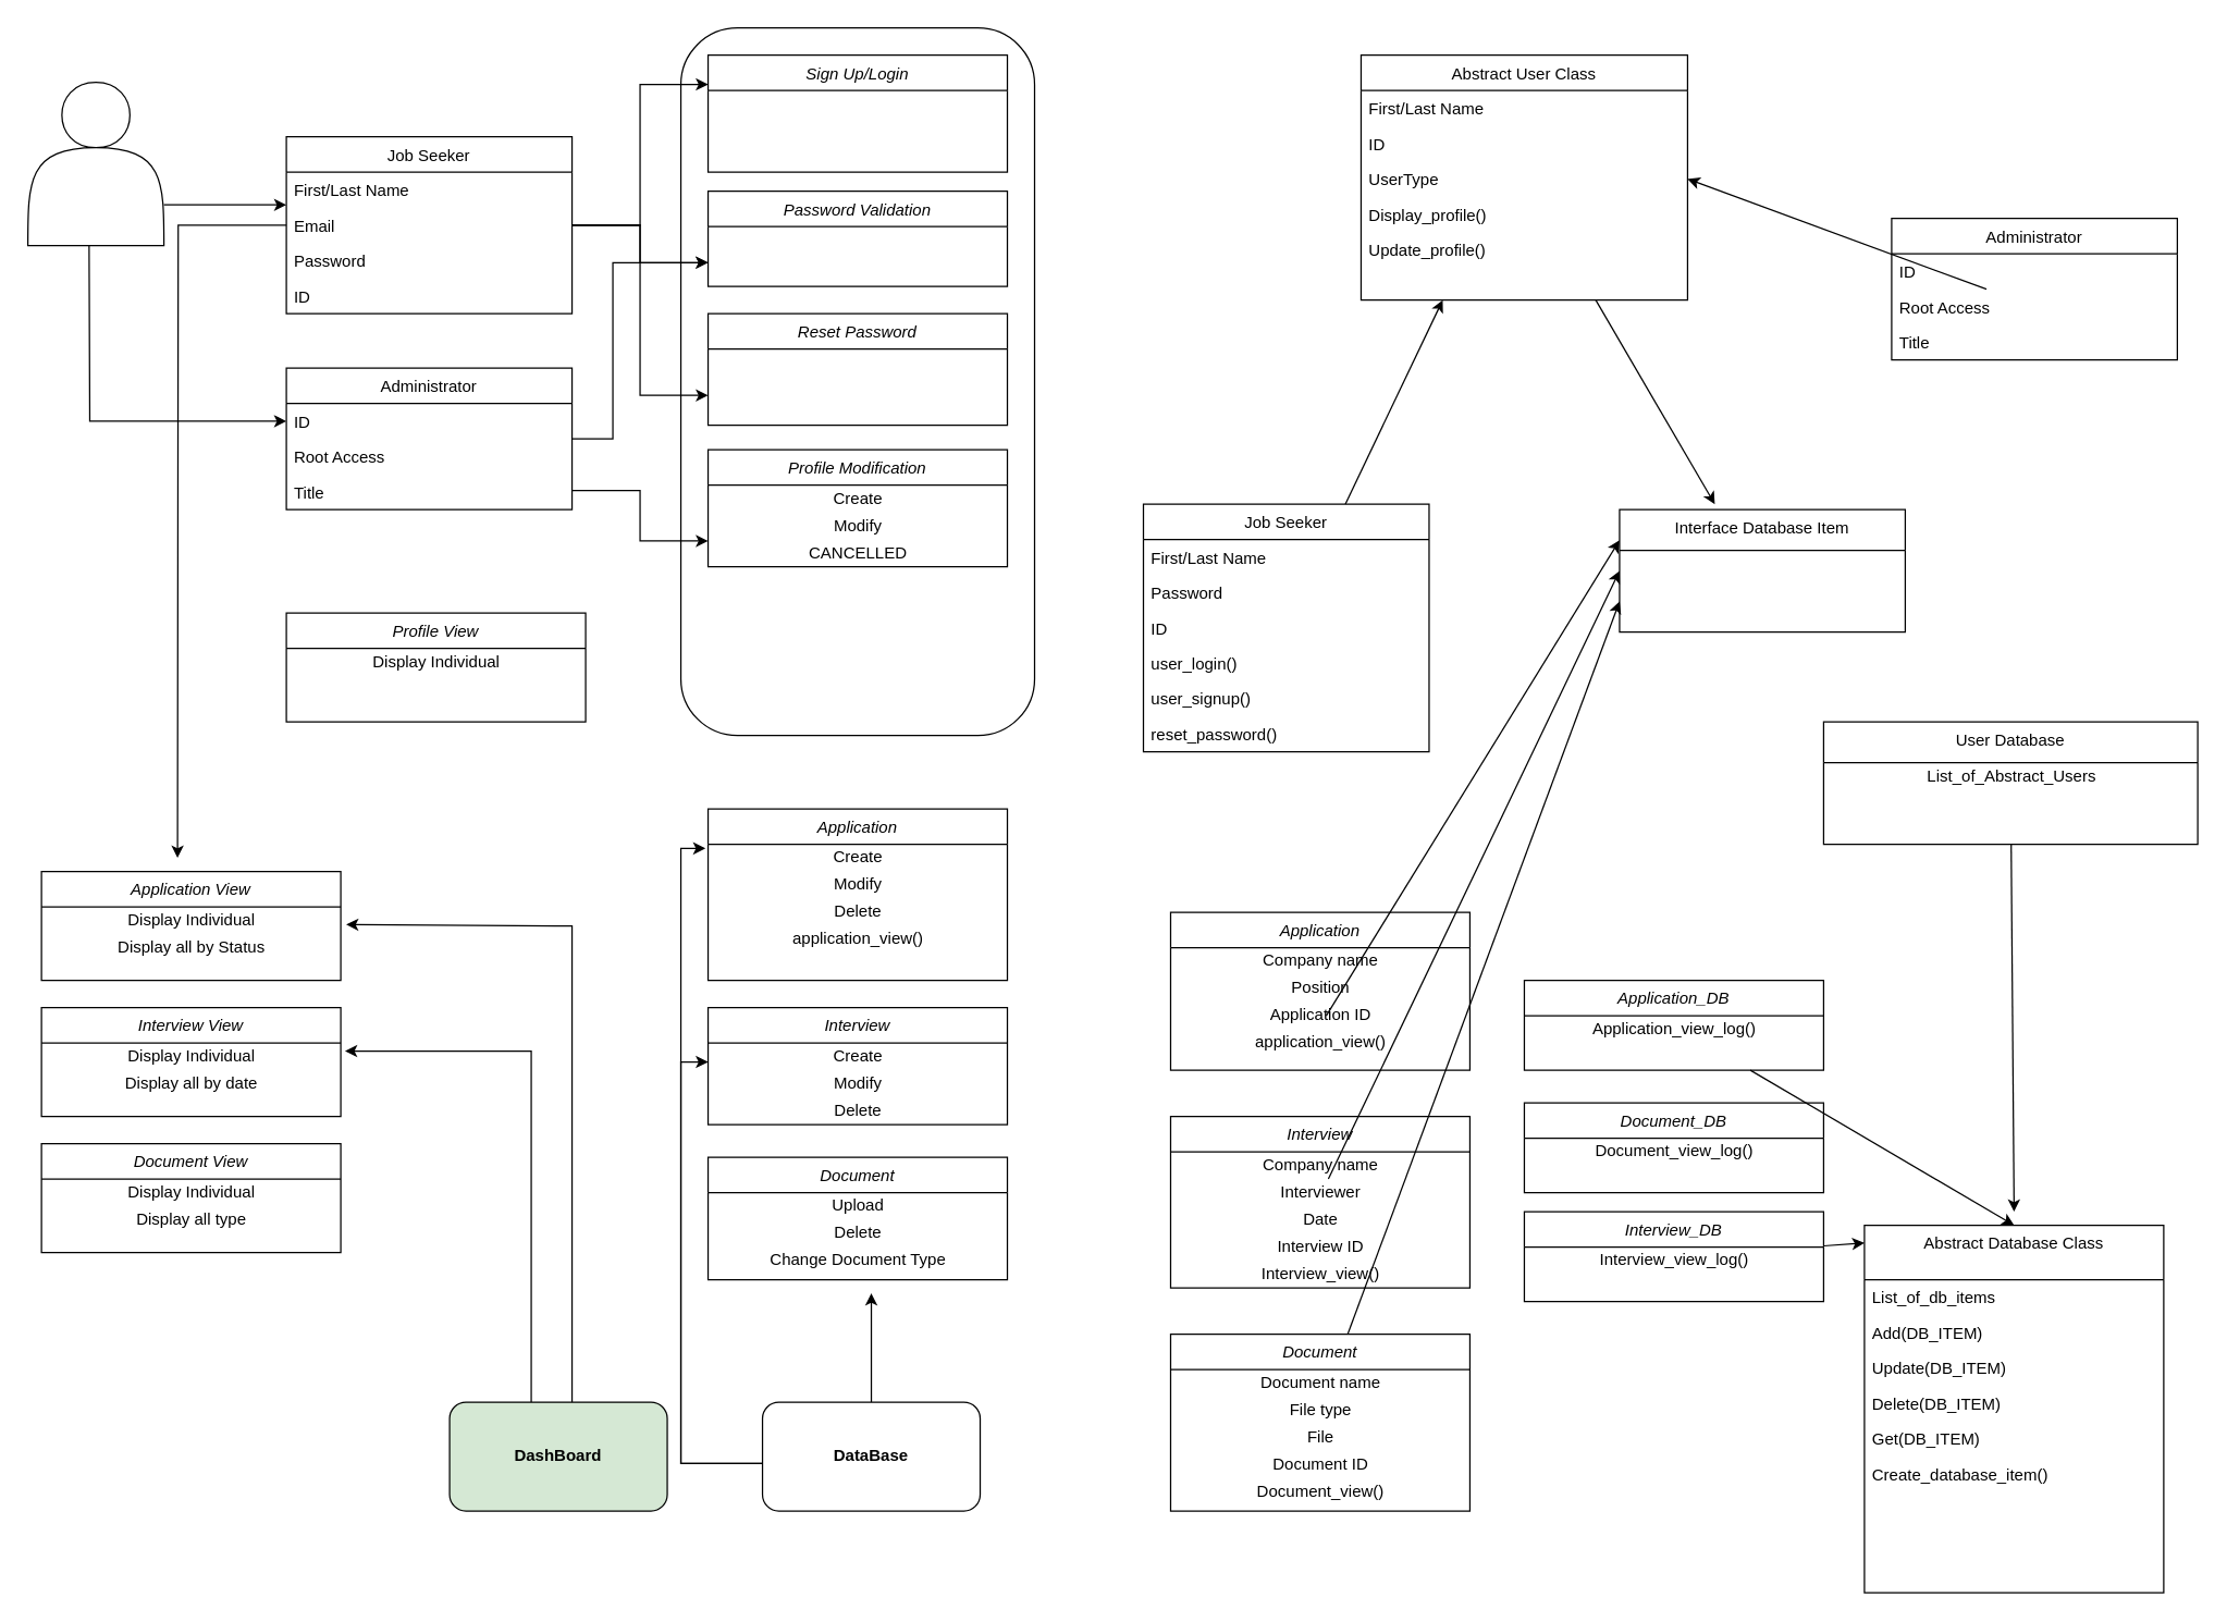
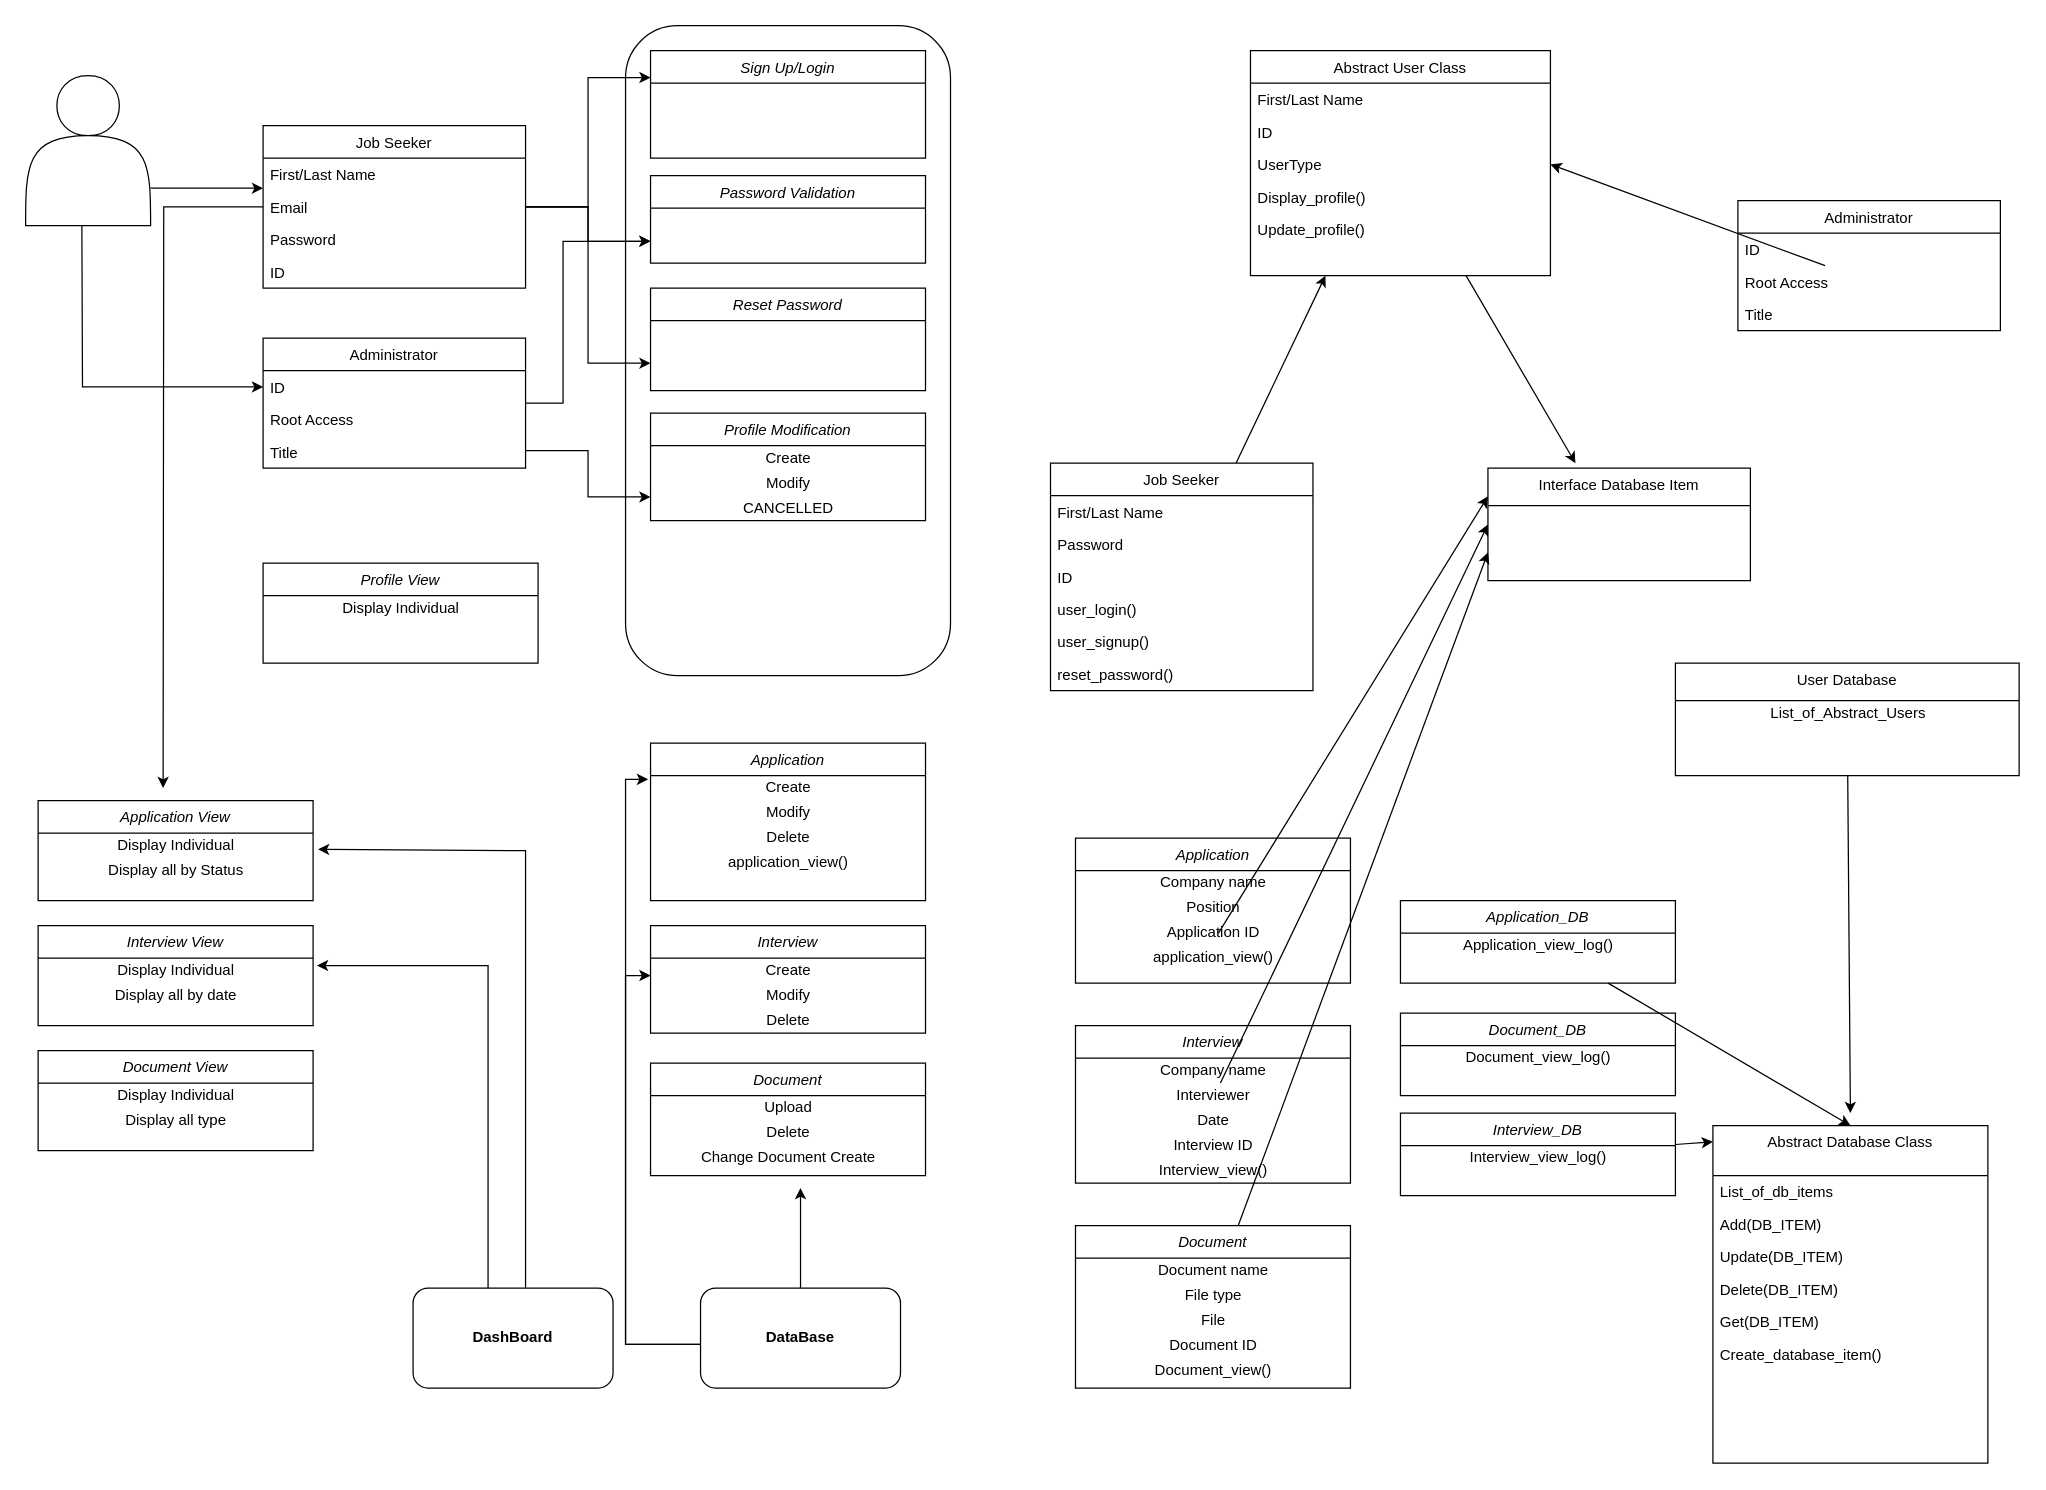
- <mxCell id="24" value="Change Document Type" style="text;html=1;align=center;verticalAlign=middle;resizable=0;points=[];autosize=1;" parent="21" vertex="1"><mxGeometry y="66" width="220" height="20" as="geometry" /></mxCell>
+ <mxCell id="24" value="Change Document Create" style="text;html=1;align=center;verticalAlign=middle;resizable=0;points=[];autosize=1;" parent="21" vertex="1"><mxGeometry y="66" width="220" height="20" as="geometry" /></mxCell>
- <mxCell id="43" value="&lt;b&gt;DashBoard&lt;/b&gt;" style="rounded=1;whiteSpace=wrap;html=1;fillColor=#d5e8d4;" parent="1" vertex="1"><mxGeometry x="330" y="1030" width="160" height="80" as="geometry" /></mxCell>
+ <mxCell id="43" value="&lt;b&gt;DashBoard&lt;/b&gt;" style="rounded=1;whiteSpace=wrap;html=1;" parent="1" vertex="1"><mxGeometry x="330" y="1030" width="160" height="80" as="geometry" /></mxCell>
